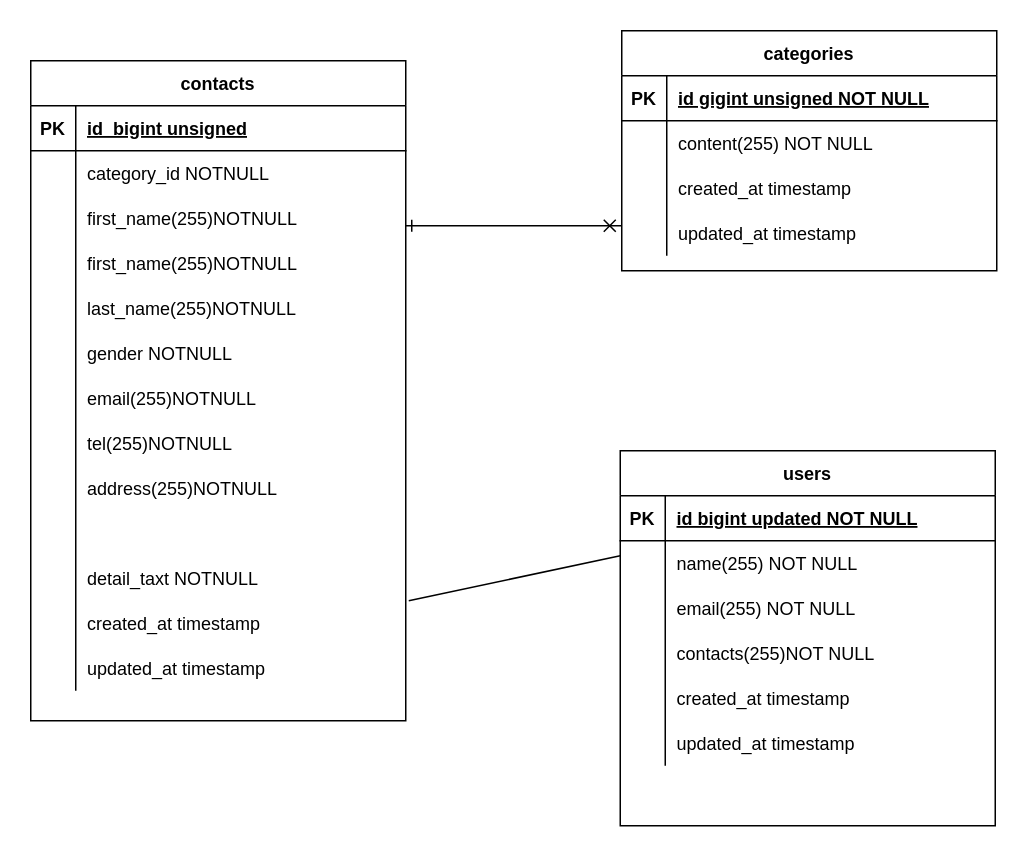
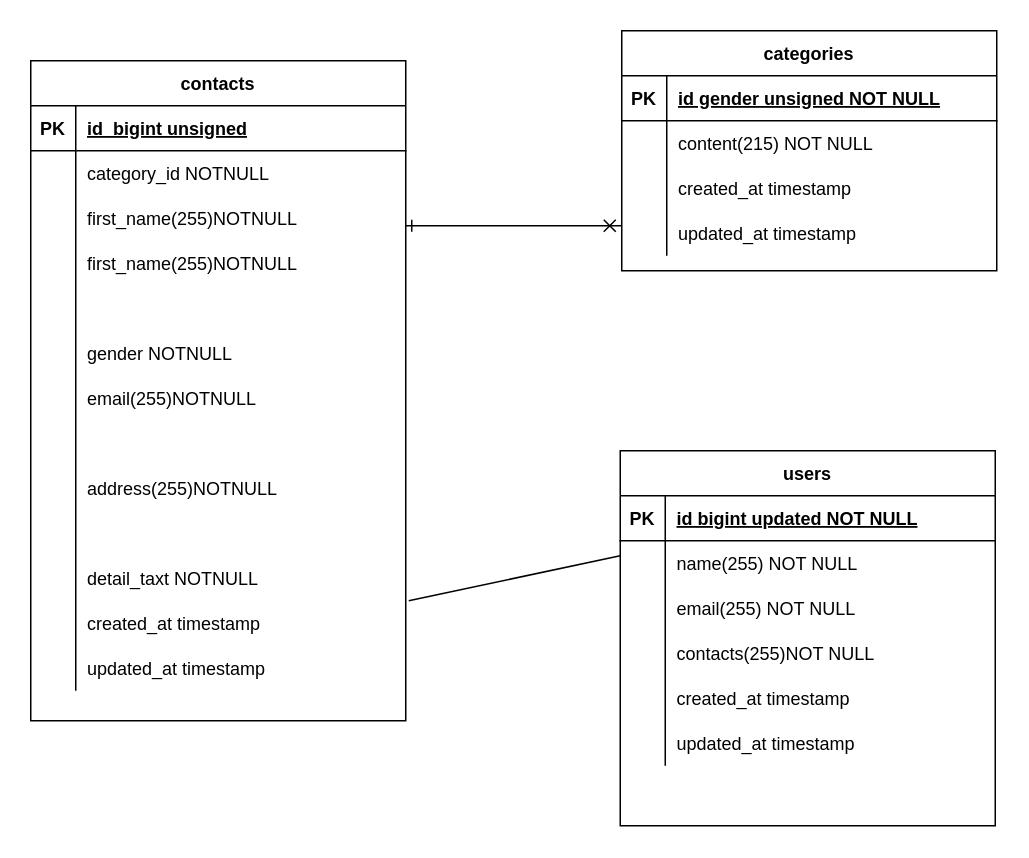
- <mxCell id="6" value="id gigint unsigned NOT NULL " style="shape=partialRectangle;overflow=hidden;connectable=0;fillColor=none;top=0;left=0;bottom=0;right=0;align=left;spacingLeft=6;fontStyle=5;" parent="4" vertex="1"><mxGeometry x="30" width="220" height="30" as="geometry"><mxRectangle width="220" height="30" as="alternateBounds" /></mxGeometry></mxCell>
+ <mxCell id="6" value="id gender unsigned NOT NULL " style="shape=partialRectangle;overflow=hidden;connectable=0;fillColor=none;top=0;left=0;bottom=0;right=0;align=left;spacingLeft=6;fontStyle=5;" parent="4" vertex="1"><mxGeometry x="30" width="220" height="30" as="geometry"><mxRectangle width="220" height="30" as="alternateBounds" /></mxGeometry></mxCell>
- <mxCell id="9" value="content(255) NOT NULL" style="shape=partialRectangle;overflow=hidden;connectable=0;fillColor=none;top=0;left=0;bottom=0;right=0;align=left;spacingLeft=6;" parent="7" vertex="1"><mxGeometry x="30" width="220" height="30" as="geometry"><mxRectangle width="220" height="30" as="alternateBounds" /></mxGeometry></mxCell>
+ <mxCell id="9" value="content(215) NOT NULL" style="shape=partialRectangle;overflow=hidden;connectable=0;fillColor=none;top=0;left=0;bottom=0;right=0;align=left;spacingLeft=6;" parent="7" vertex="1"><mxGeometry x="30" width="220" height="30" as="geometry"><mxRectangle width="220" height="30" as="alternateBounds" /></mxGeometry></mxCell>
- <mxCell id="49" value="last_name(255)NOTNULL" style="shape=partialRectangle;overflow=hidden;connectable=0;fillColor=none;top=0;left=0;bottom=0;right=0;align=left;spacingLeft=6;" parent="47" vertex="1"><mxGeometry x="30" width="220" height="30" as="geometry"><mxRectangle width="220" height="30" as="alternateBounds" /></mxGeometry></mxCell>
- <mxCell id="58" value="tel(255)NOTNULL" style="shape=partialRectangle;overflow=hidden;connectable=0;fillColor=none;top=0;left=0;bottom=0;right=0;align=left;spacingLeft=6;" parent="56" vertex="1"><mxGeometry x="30" width="220" height="30" as="geometry"><mxRectangle width="220" height="30" as="alternateBounds" /></mxGeometry></mxCell>
